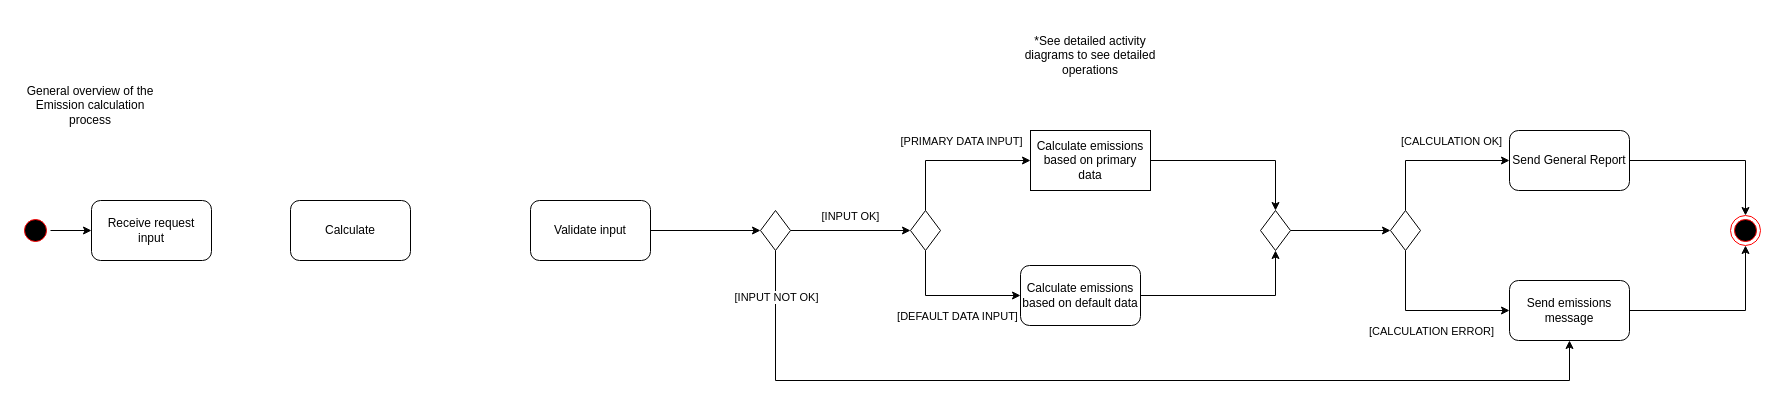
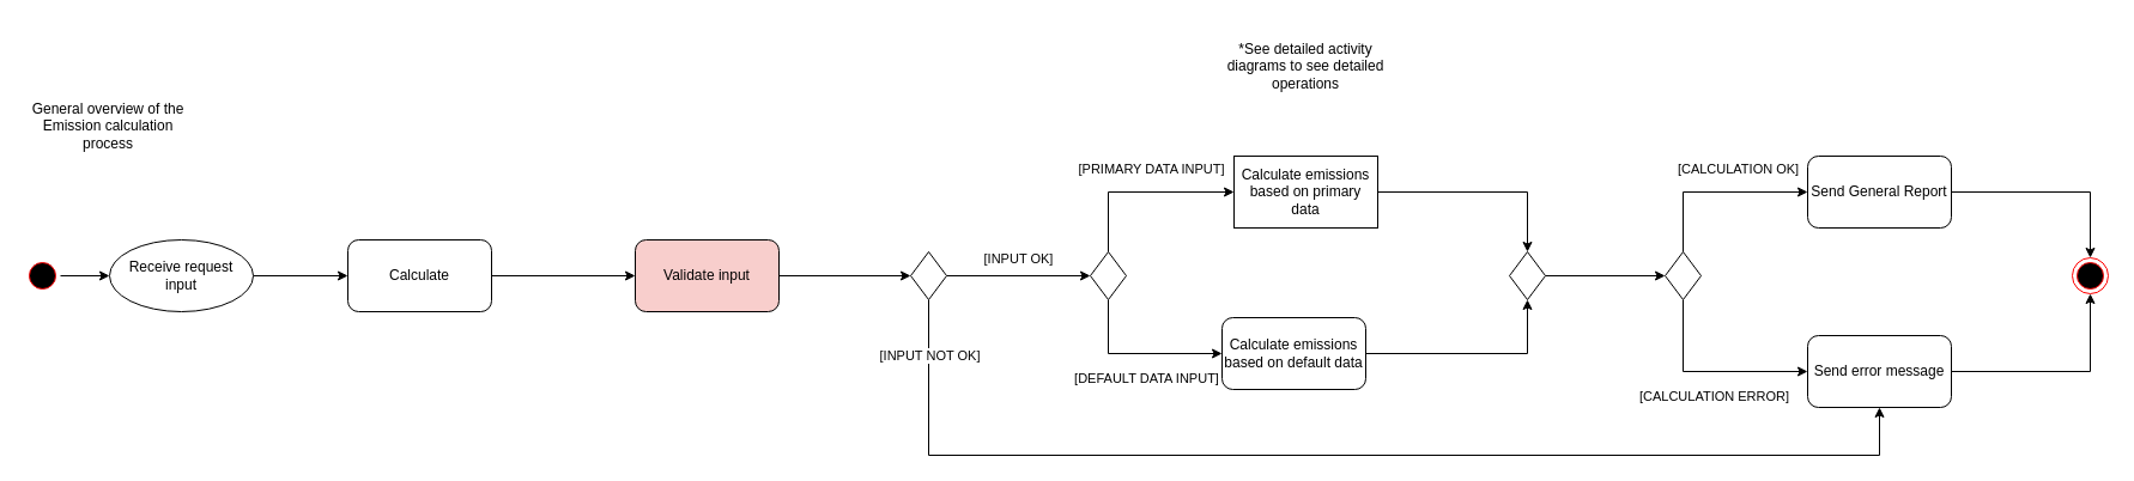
- <mxCell id="3" value="Receive request &lt;br&gt;input" style="rounded=1;whiteSpace=wrap;html=1;" vertex="1" parent="1"><mxGeometry x="91" y="200" width="120" height="60" as="geometry" /></mxCell>
+ <mxCell id="3" value="Receive request &lt;br&gt;input" style="ellipse;whiteSpace=wrap;html=1;" vertex="1" parent="1"><mxGeometry x="91" y="200" width="120" height="60" as="geometry" /></mxCell>
+ <mxCell id="2" style="edgeStyle=orthogonalEdgeStyle;rounded=0;orthogonalLoop=1;jettySize=auto;html=1;" edge="1" parent="1" source="3" target="7"><mxGeometry relative="1" as="geometry" /></mxCell>
+ <mxCell id="6" style="edgeStyle=orthogonalEdgeStyle;rounded=0;orthogonalLoop=1;jettySize=auto;html=1;exitX=1;exitY=0.5;exitDx=0;exitDy=0;entryX=0;entryY=0.5;entryDx=0;entryDy=0;" edge="1" parent="1" source="7" target="31"><mxGeometry relative="1" as="geometry" /></mxCell>
- <mxCell id="31" value="Validate input" style="whiteSpace=wrap;html=1;rounded=1;" vertex="1" parent="1"><mxGeometry x="530" y="200" width="120" height="60" as="geometry" /></mxCell>
+ <mxCell id="31" value="Validate input" style="whiteSpace=wrap;html=1;rounded=1;fillColor=#f8cecc;" vertex="1" parent="1"><mxGeometry x="530" y="200" width="120" height="60" as="geometry" /></mxCell>
- <mxCell id="25" value="Send emissions message" style="rounded=1;whiteSpace=wrap;html=1;" vertex="1" parent="1"><mxGeometry x="1509" y="280" width="120" height="60" as="geometry" /></mxCell>
+ <mxCell id="25" value="Send error message" style="rounded=1;whiteSpace=wrap;html=1;" vertex="1" parent="1"><mxGeometry x="1509" y="280" width="120" height="60" as="geometry" /></mxCell>
